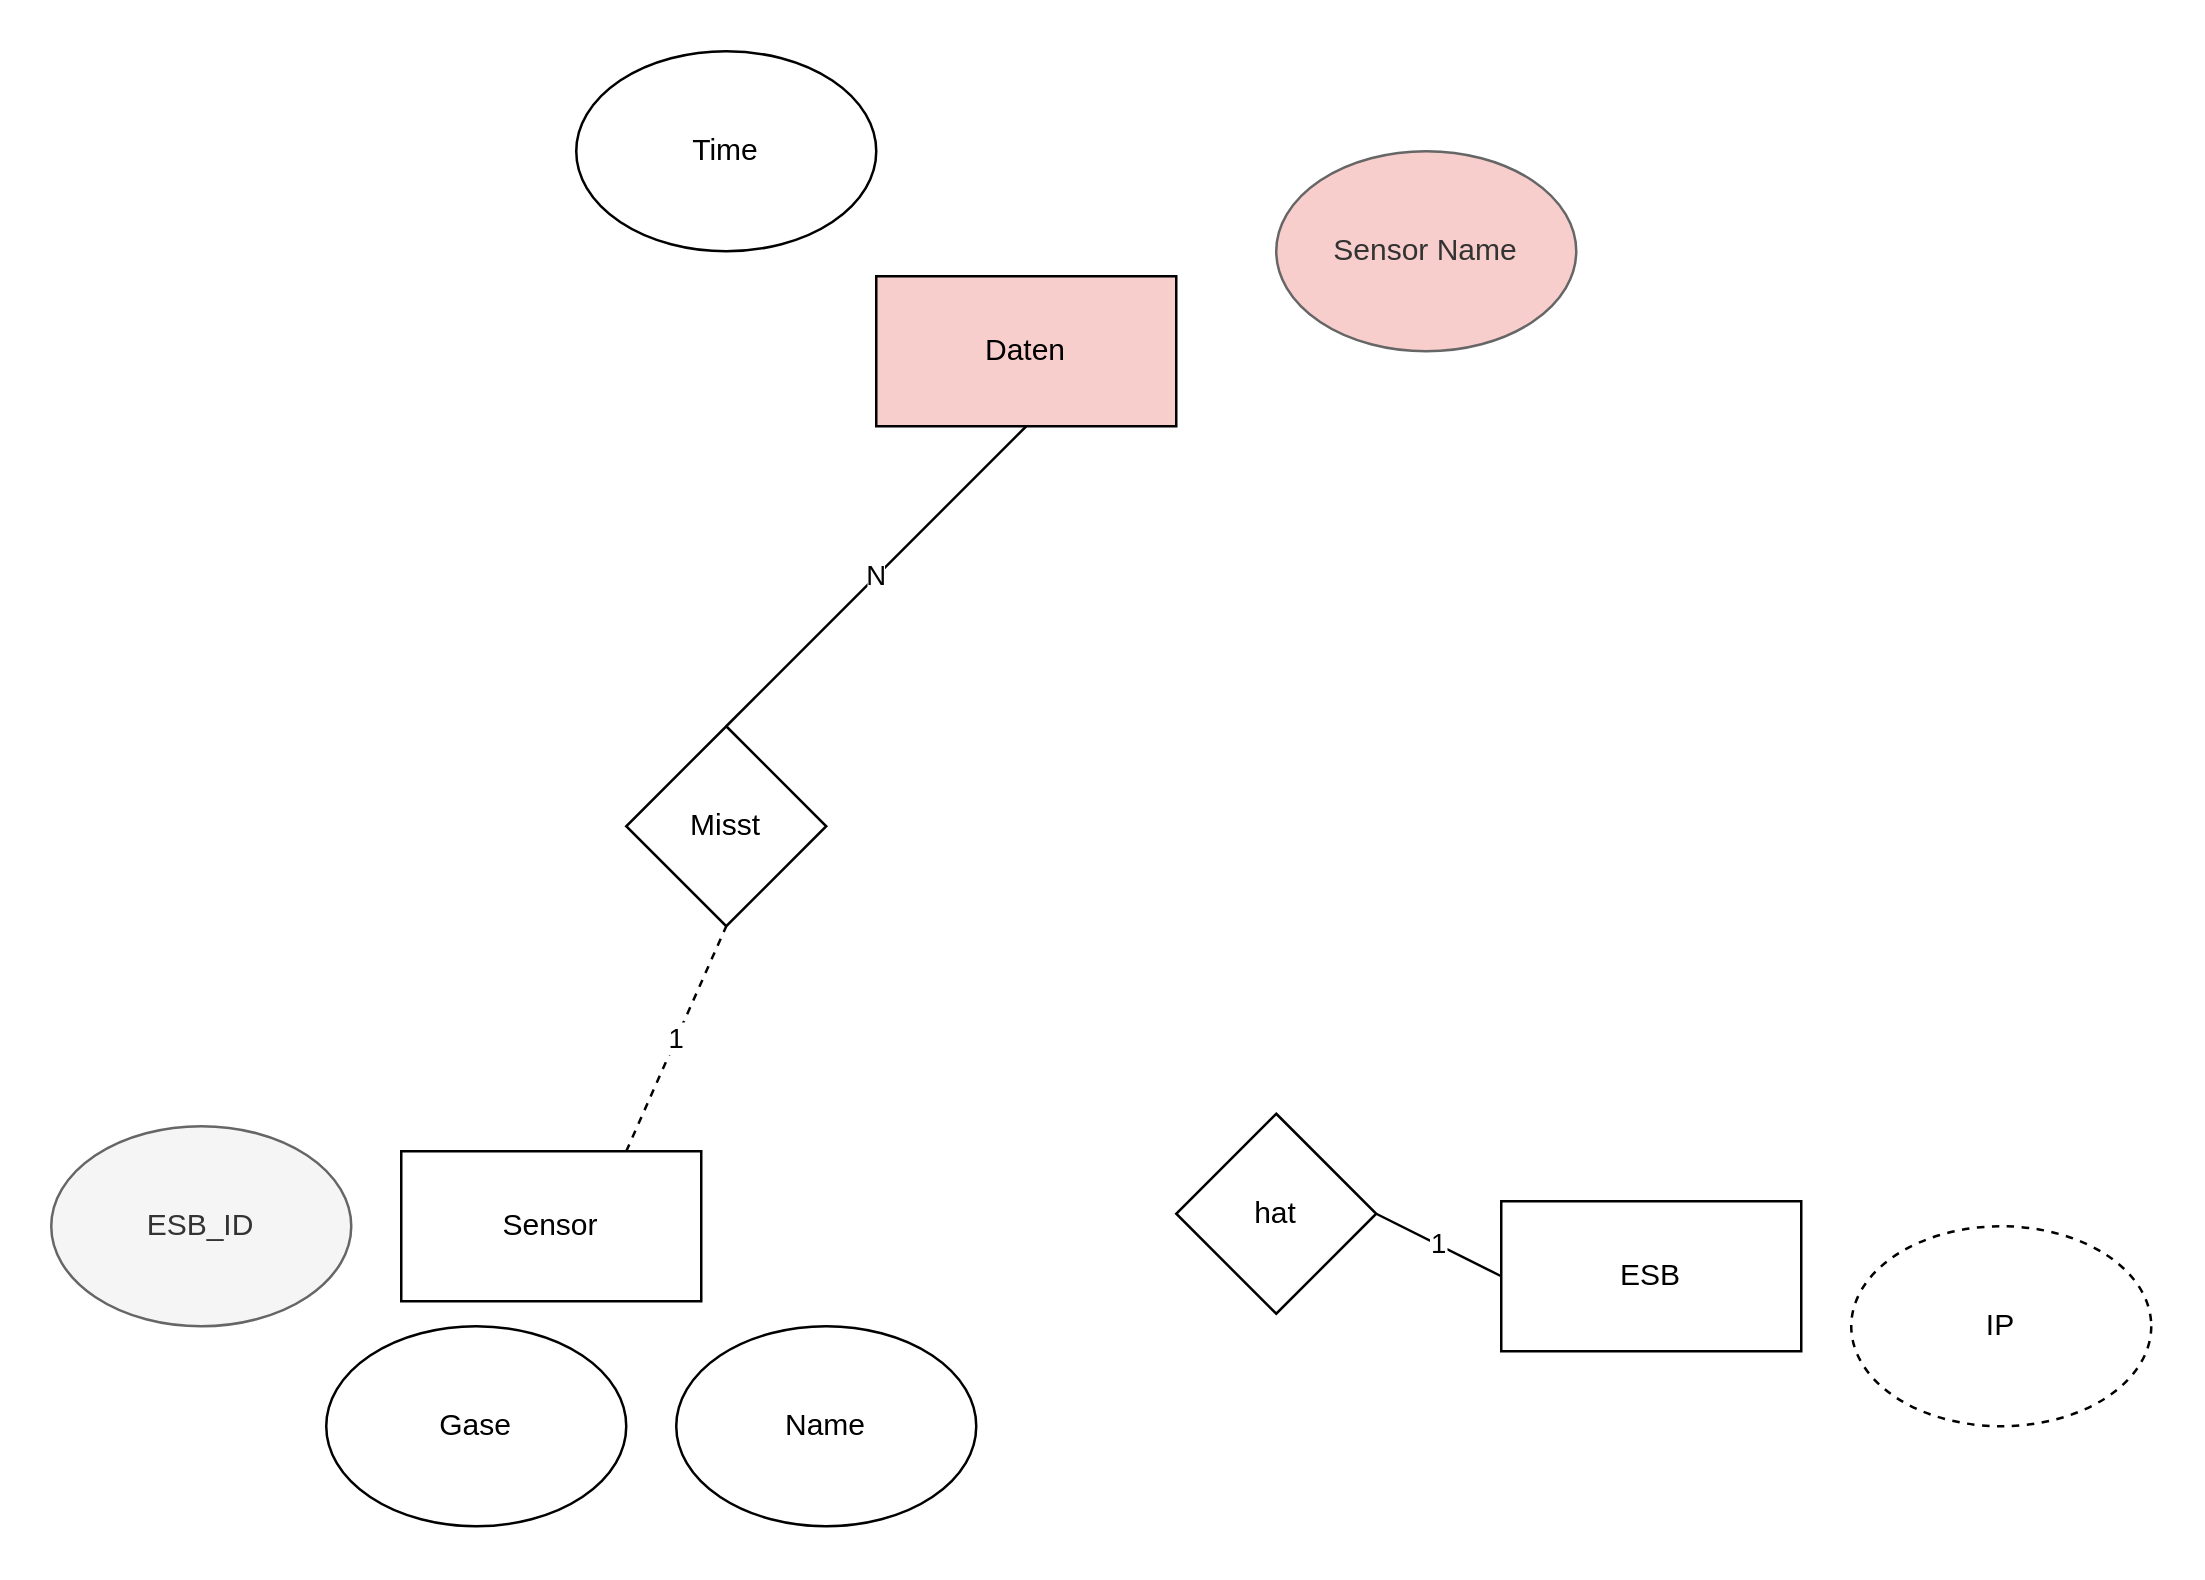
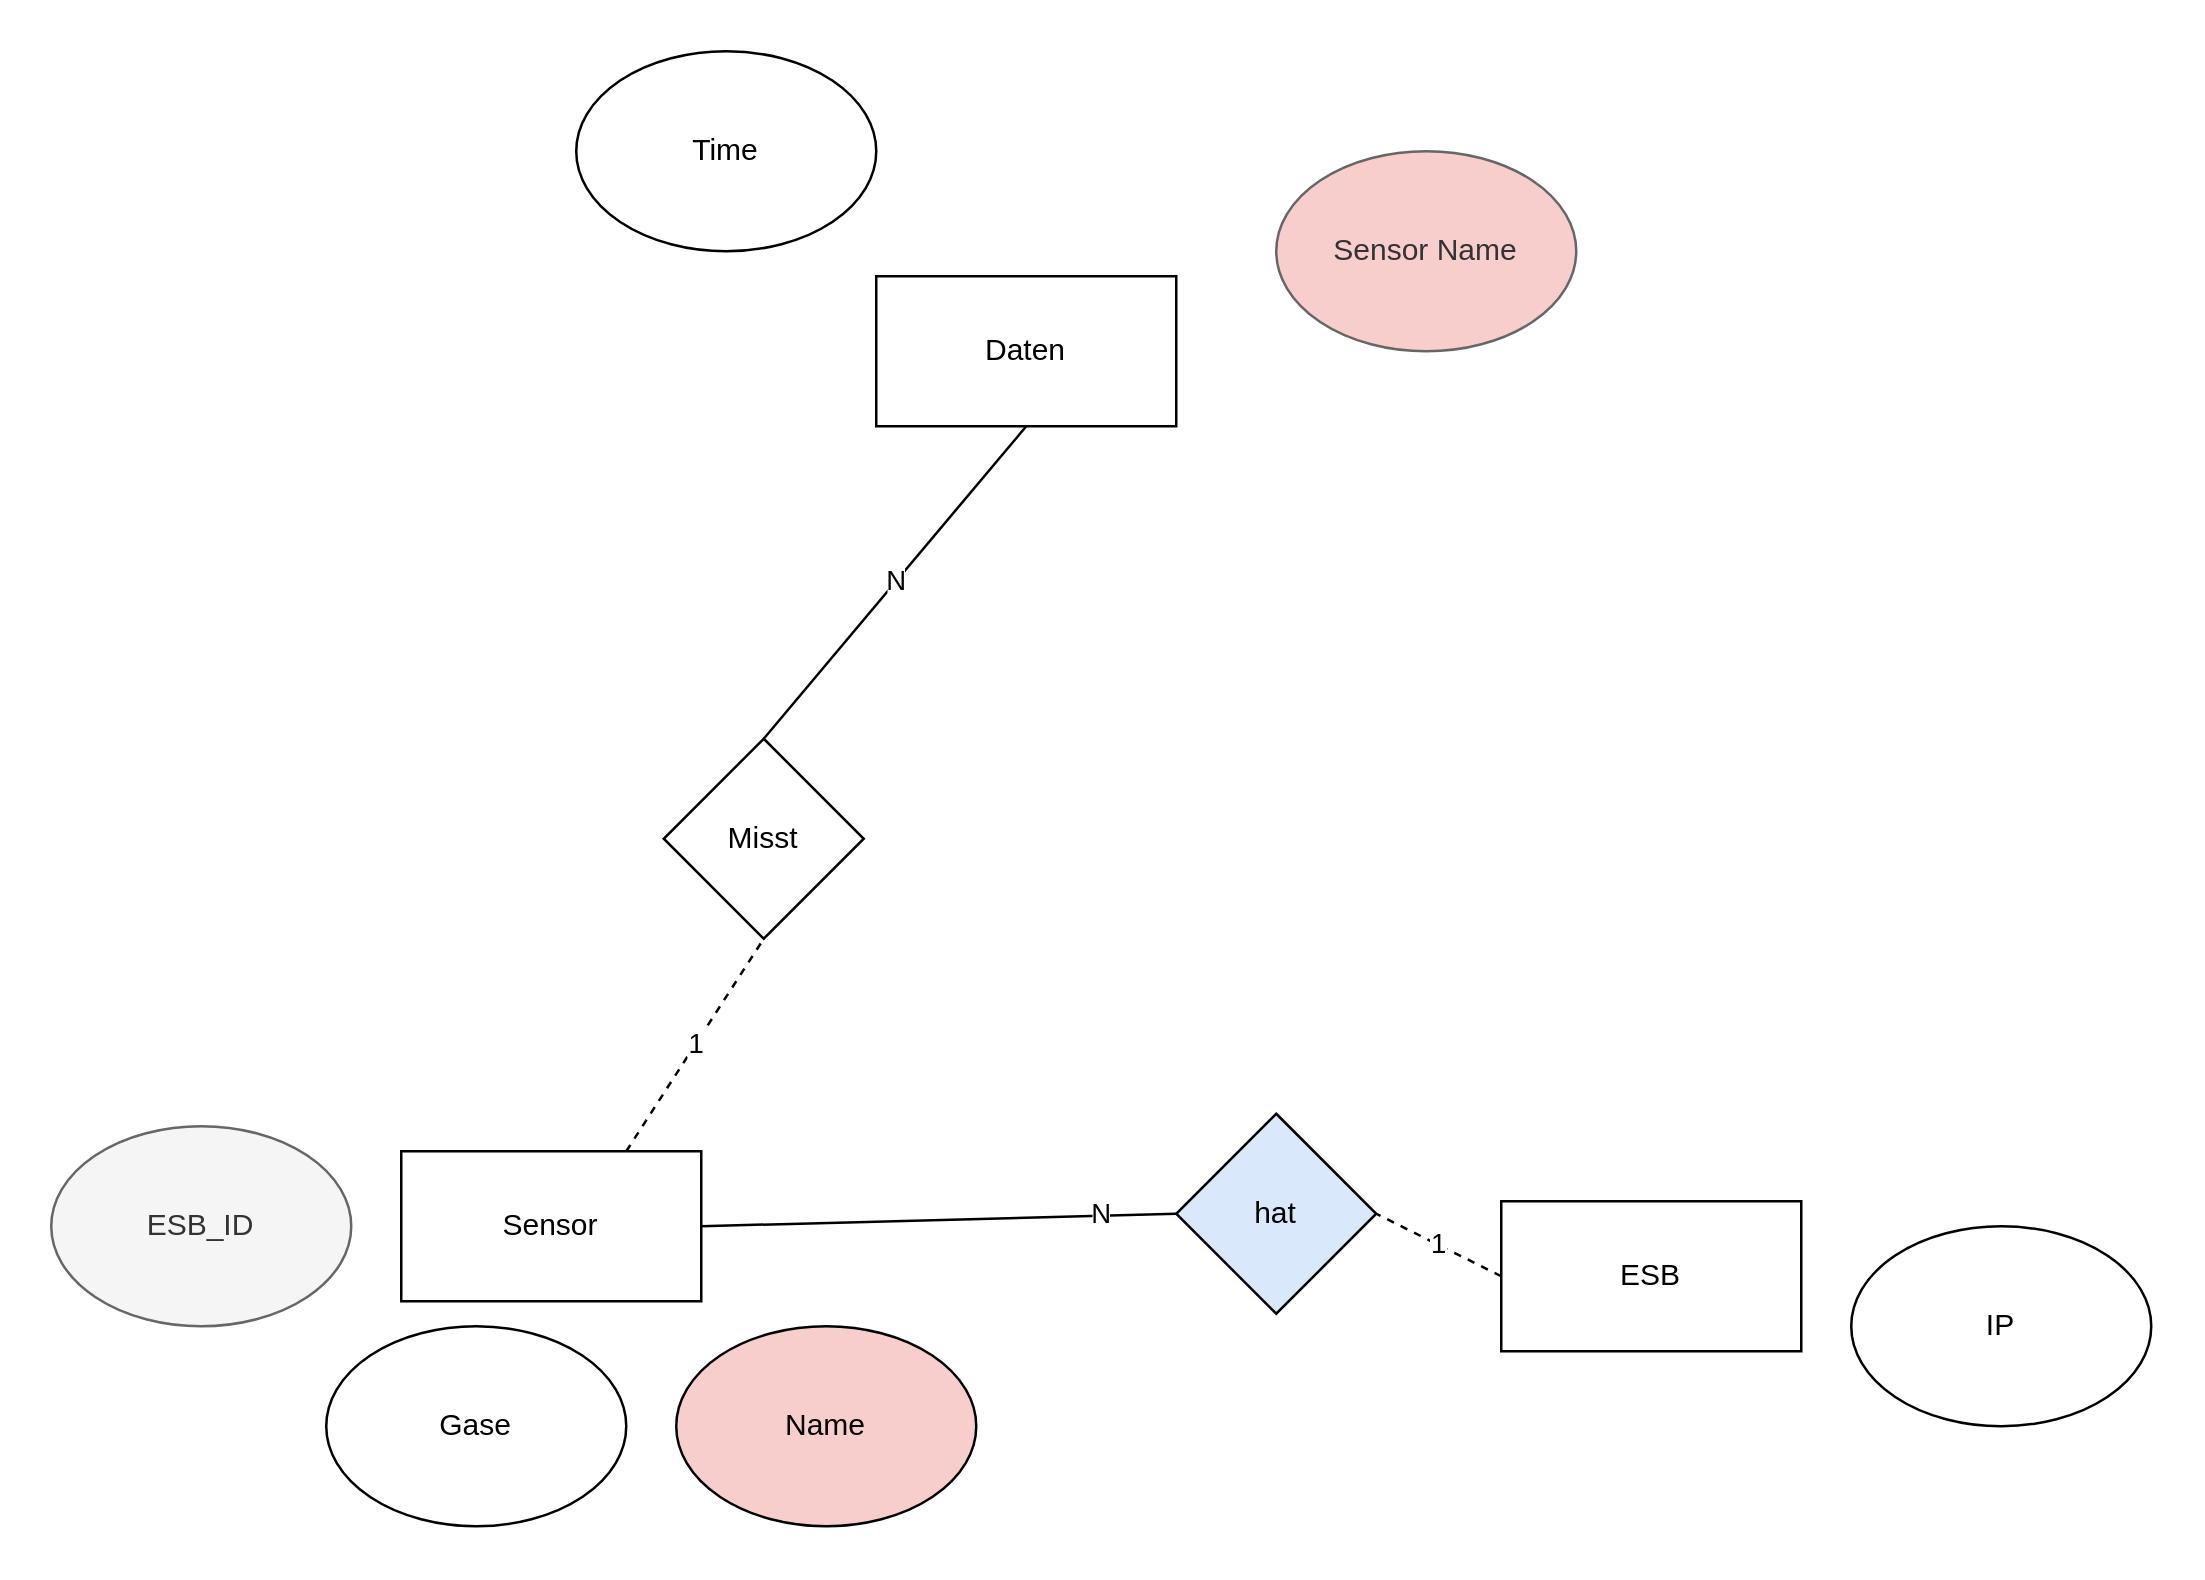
- <mxCell id="2" value="Daten" style="rounded=0;whiteSpace=wrap;html=1;fillColor=#f8cecc;" vertex="1" parent="1"><mxGeometry x="350" y="110" width="120" height="60" as="geometry" /></mxCell>
+ <mxCell id="2" value="Daten" style="rounded=0;whiteSpace=wrap;html=1;" vertex="1" parent="1"><mxGeometry x="350" y="110" width="120" height="60" as="geometry" /></mxCell>
- <mxCell id="10" value="Misst" style="rhombus;whiteSpace=wrap;html=1;" vertex="1" parent="1"><mxGeometry x="250" y="290" width="80" height="80" as="geometry" /></mxCell>
+ <mxCell id="10" value="Misst" style="rhombus;whiteSpace=wrap;html=1;" vertex="1" parent="1"><mxGeometry x="265" y="295" width="80" height="80" as="geometry" /></mxCell>
- <mxCell id="15" value="hat" style="rhombus;whiteSpace=wrap;html=1;" vertex="1" parent="1"><mxGeometry x="470" y="445" width="80" height="80" as="geometry" /></mxCell>
+ <mxCell id="15" value="hat" style="rhombus;whiteSpace=wrap;html=1;fillColor=#dae8fc;" vertex="1" parent="1"><mxGeometry x="470" y="445" width="80" height="80" as="geometry" /></mxCell>
+ <mxCell id="13" style="edgeStyle=none;rounded=0;orthogonalLoop=1;jettySize=auto;html=1;exitX=0;exitY=0.5;exitDx=0;exitDy=0;entryX=1;entryY=0.5;entryDx=0;entryDy=0;endArrow=none;endFill=0;" edge="1" parent="1" source="15" target="6"><mxGeometry relative="1" as="geometry" /></mxCell>
+ <mxCell id="14" value="N" style="edgeLabel;html=1;align=center;verticalAlign=middle;resizable=0;points=[];" vertex="1" connectable="0" parent="13"><mxGeometry x="-0.684" y="-1" relative="1" as="geometry"><mxPoint as="offset" /></mxGeometry></mxCell>
- <mxCell id="11" value="1" style="edgeStyle=none;rounded=0;orthogonalLoop=1;jettySize=auto;html=1;exitX=0;exitY=0.5;exitDx=0;exitDy=0;entryX=1;entryY=0.5;entryDx=0;entryDy=0;endArrow=none;endFill=0;" edge="1" parent="1" source="12" target="15"><mxGeometry relative="1" as="geometry" /></mxCell>
+ <mxCell id="11" value="1" style="edgeStyle=none;rounded=0;orthogonalLoop=1;jettySize=auto;html=1;exitX=0;exitY=0.5;exitDx=0;exitDy=0;entryX=1;entryY=0.5;entryDx=0;entryDy=0;endArrow=none;endFill=0;dashed=1;" edge="1" parent="1" source="12" target="15"><mxGeometry relative="1" as="geometry" /></mxCell>
- <mxCell id="16" value="IP" style="ellipse;whiteSpace=wrap;html=1;dashed=1;" vertex="1" parent="1"><mxGeometry x="740" y="490" width="120" height="80" as="geometry" /></mxCell>
+ <mxCell id="16" value="IP" style="ellipse;whiteSpace=wrap;html=1;" vertex="1" parent="1"><mxGeometry x="740" y="490" width="120" height="80" as="geometry" /></mxCell>
- <mxCell id="7" value="Name" style="ellipse;whiteSpace=wrap;html=1;" vertex="1" parent="1"><mxGeometry x="270" y="530" width="120" height="80" as="geometry" /></mxCell>
+ <mxCell id="7" value="Name" style="ellipse;whiteSpace=wrap;html=1;fillColor=#f8cecc;" vertex="1" parent="1"><mxGeometry x="270" y="530" width="120" height="80" as="geometry" /></mxCell>
